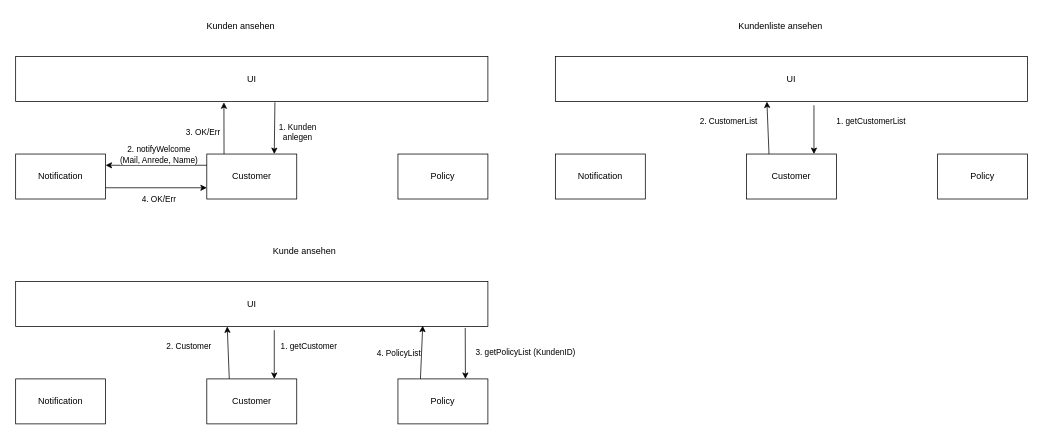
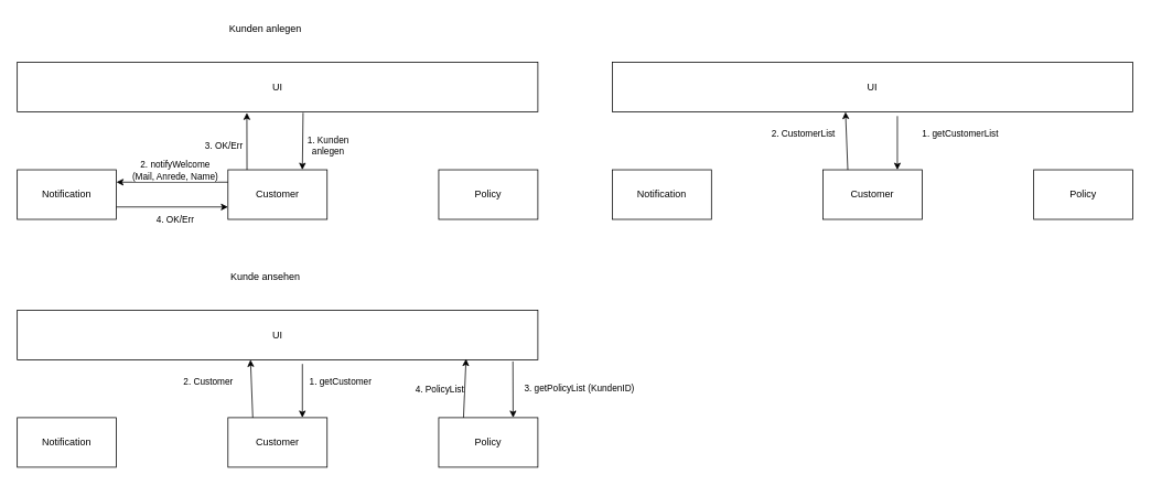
- <mxCell id="10" value="Kunden ansehen&lt;br&gt;" style="text;html=1;align=center;verticalAlign=middle;resizable=0;points=[];autosize=1;strokeColor=none;fillColor=none;" parent="1" vertex="1"><mxGeometry x="265" y="20" width="110" height="30" as="geometry" /></mxCell>
+ <mxCell id="10" value="Kunden anlegen&lt;br&gt;" style="text;html=1;align=center;verticalAlign=middle;resizable=0;points=[];autosize=1;strokeColor=none;fillColor=none;" parent="1" vertex="1"><mxGeometry x="265" y="20" width="110" height="30" as="geometry" /></mxCell>
- <mxCell id="19" value="Kundenliste ansehen" style="text;html=1;align=center;verticalAlign=middle;resizable=0;points=[];autosize=1;strokeColor=none;fillColor=none;" parent="1" vertex="1"><mxGeometry x="970" y="20" width="140" height="30" as="geometry" /></mxCell>
- <mxCell id="28" value="Kunde ansehen" style="text;html=1;align=center;verticalAlign=middle;resizable=0;points=[];autosize=1;strokeColor=none;fillColor=none;" parent="1" vertex="1"><mxGeometry x="350" y="320" width="110" height="30" as="geometry" /></mxCell>
+ <mxCell id="28" value="Kunde ansehen" style="text;html=1;align=center;verticalAlign=middle;resizable=0;points=[];autosize=1;strokeColor=none;fillColor=none;" parent="1" vertex="1"><mxGeometry x="265" y="320" width="110" height="30" as="geometry" /></mxCell>
